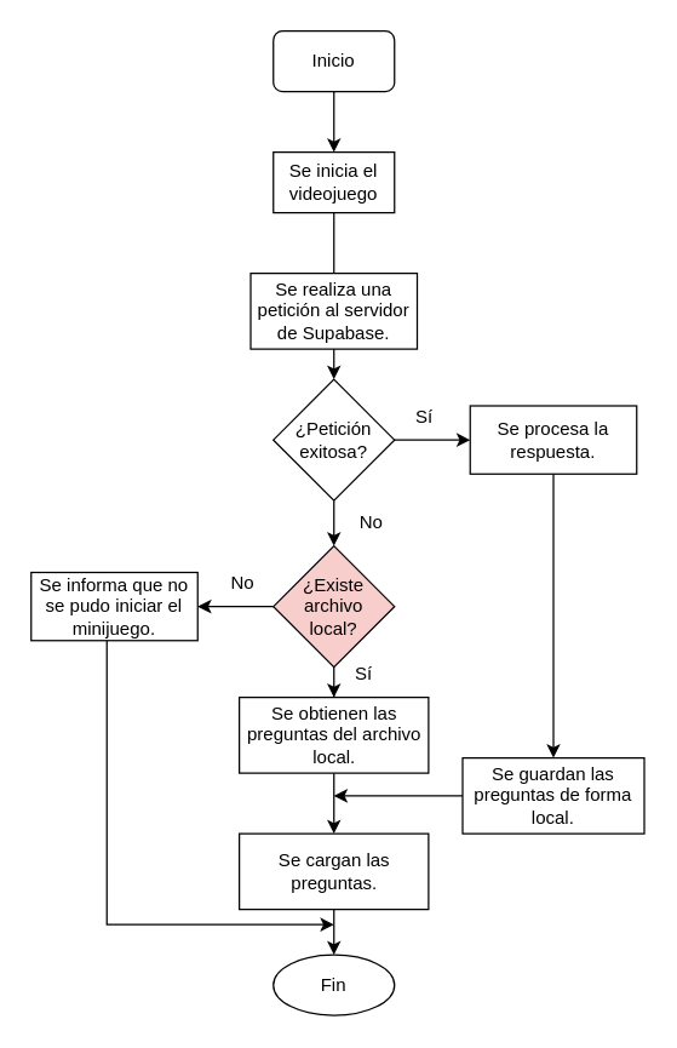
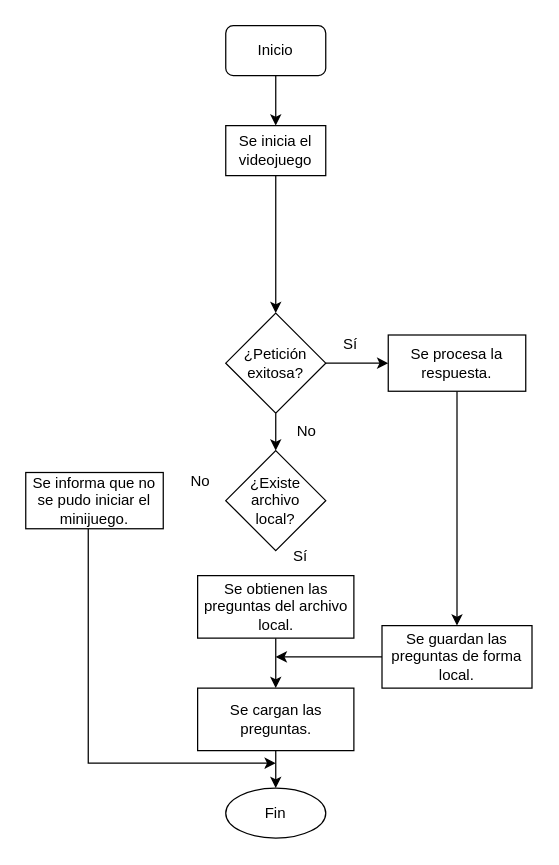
- <mxCell id="6" value="Se realiza una petición al servidor de Supabase." style="rounded=0;whiteSpace=wrap;html=1;" vertex="1" parent="1"><mxGeometry x="165" y="180" width="110" height="50" as="geometry" /></mxCell>
- <mxCell id="19" value="" style="edgeStyle=orthogonalEdgeStyle;rounded=0;orthogonalLoop=1;jettySize=auto;html=1;" edge="1" parent="1" source="20" target="23"><mxGeometry relative="1" as="geometry" /></mxCell>
- <mxCell id="20" value="¿Existe archivo &lt;br&gt;local?" style="rhombus;whiteSpace=wrap;html=1;fillColor=#f8cecc;" vertex="1" parent="1"><mxGeometry x="180" y="360" width="80" height="80" as="geometry" /></mxCell>
+ <mxCell id="20" value="¿Existe archivo &lt;br&gt;local?" style="rhombus;whiteSpace=wrap;html=1;" vertex="1" parent="1"><mxGeometry x="180" y="360" width="80" height="80" as="geometry" /></mxCell>
- <mxCell id="18" value="" style="edgeStyle=orthogonalEdgeStyle;rounded=0;orthogonalLoop=1;jettySize=auto;html=1;" edge="1" parent="1" source="20" target="15"><mxGeometry relative="1" as="geometry" /></mxCell>
